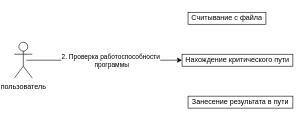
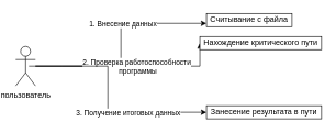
+ <mxCell id="2" style="edgeStyle=orthogonalEdgeStyle;rounded=0;orthogonalLoop=1;jettySize=auto;html=1;entryX=0;entryY=0.75;entryDx=0;entryDy=0;" edge="1" parent="1" source="8" target="9"><mxGeometry relative="1" as="geometry" /></mxCell>
+ <mxCell id="3" value="1. Внесение данных" style="edgeLabel;html=1;align=center;verticalAlign=middle;resizable=0;points=[];" vertex="1" connectable="0" parent="2"><mxGeometry x="0.212" relative="1" as="geometry"><mxPoint as="offset" /></mxGeometry></mxCell>
- <mxCell id="10" value="Нахождение критического пути" style="rounded=0;whiteSpace=wrap;html=1;" vertex="1" parent="1"><mxGeometry x="300" y="90" width="185" height="20" as="geometry" /></mxCell>
+ <mxCell id="10" value="Нахождение критического пути" style="rounded=0;whiteSpace=wrap;html=1;" vertex="1" parent="1"><mxGeometry x="300" y="55" width="185" height="20" as="geometry" /></mxCell>
+ <mxCell id="6" style="edgeStyle=orthogonalEdgeStyle;rounded=0;orthogonalLoop=1;jettySize=auto;html=1;entryX=0;entryY=0.5;entryDx=0;entryDy=0;" edge="1" parent="1" source="8" target="11"><mxGeometry relative="1" as="geometry"><Array as="points"><mxPoint x="160" y="100" /><mxPoint x="160" y="170" /></Array></mxGeometry></mxCell>
+ <mxCell id="7" value="3. Получение итоговых данных" style="edgeLabel;html=1;align=center;verticalAlign=middle;resizable=0;points=[];" vertex="1" connectable="0" parent="6"><mxGeometry x="0.272" relative="1" as="geometry"><mxPoint as="offset" /></mxGeometry></mxCell>
